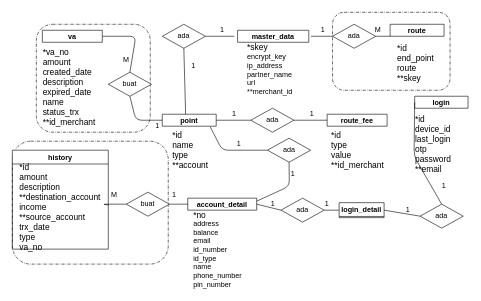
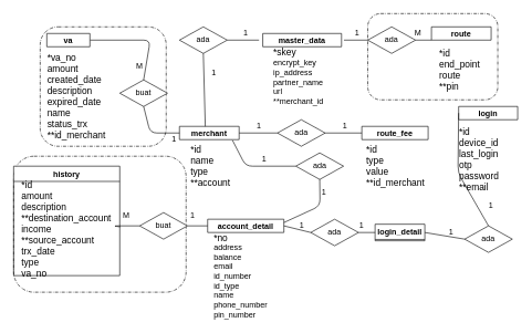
- <mxCell id="57" value="va" style="swimlane;" parent="1" vertex="1"><mxGeometry x="70" y="50" width="100" height="20" as="geometry" /></mxCell>
+ <mxCell id="57" value="va" style="swimlane;" parent="1" vertex="1"><mxGeometry x="70" y="50" width="65" height="20" as="geometry" /></mxCell>
- <mxCell id="61" value="&lt;span style=&quot;font-size: 14px&quot;&gt;*id&lt;br&gt;end_point&lt;br&gt;route&lt;br&gt;**skey&lt;br&gt;&lt;/span&gt;" style="text;html=1;align=left;verticalAlign=middle;resizable=0;points=[];autosize=1;strokeColor=none;" parent="1" vertex="1"><mxGeometry x="660" y="70" width="80" height="70" as="geometry" /></mxCell>
+ <mxCell id="61" value="&lt;span style=&quot;font-size: 14px&quot;&gt;*id&lt;br&gt;end_point&lt;br&gt;route&lt;br&gt;**pin&lt;br&gt;&lt;/span&gt;" style="text;html=1;align=left;verticalAlign=middle;resizable=0;points=[];autosize=1;strokeColor=none;" parent="1" vertex="1"><mxGeometry x="660" y="70" width="80" height="70" as="geometry" /></mxCell>
- <mxCell id="9" value="point" style="swimlane;" parent="1" vertex="1"><mxGeometry x="270" y="190" width="90" height="20" as="geometry" /></mxCell>
+ <mxCell id="9" value="merchant" style="swimlane;" parent="1" vertex="1"><mxGeometry x="270" y="190" width="90" height="20" as="geometry" /></mxCell>
